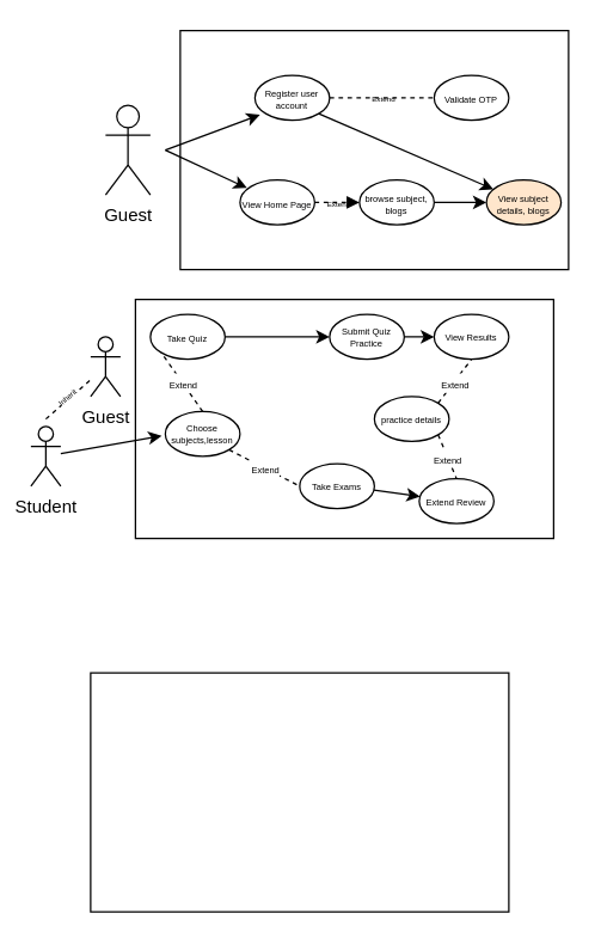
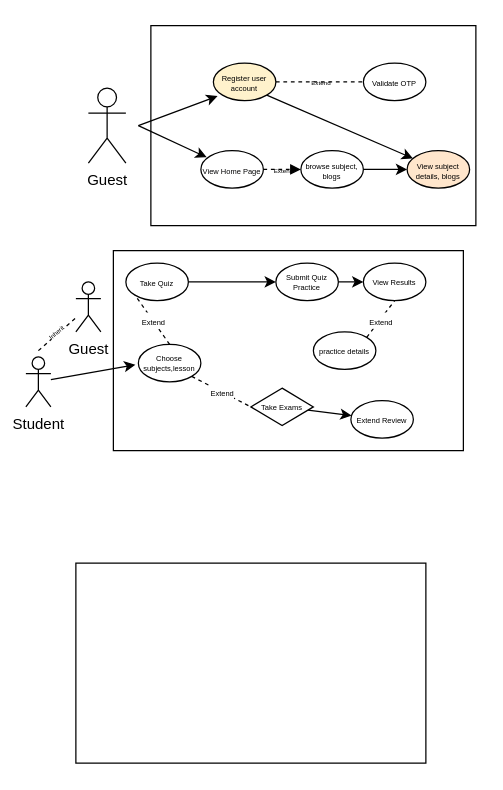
- <mxCell id="7" value="&lt;p style=&quot;line-height: 50%;&quot;&gt;&lt;font style=&quot;font-size: 6px;&quot;&gt;Register user account&lt;/font&gt;&lt;/p&gt;" style="ellipse;whiteSpace=wrap;html=1;" vertex="1" parent="1"><mxGeometry x="170" y="50" width="50" height="30" as="geometry" /></mxCell>
+ <mxCell id="7" value="&lt;p style=&quot;line-height: 50%;&quot;&gt;&lt;font style=&quot;font-size: 6px;&quot;&gt;Register user account&lt;/font&gt;&lt;/p&gt;" style="ellipse;whiteSpace=wrap;html=1;fillColor=#fff2cc;" vertex="1" parent="1"><mxGeometry x="170" y="50" width="50" height="30" as="geometry" /></mxCell>
- <mxCell id="37" value="" style="endArrow=none;html=1;rounded=0;strokeColor=default;align=center;verticalAlign=middle;fontFamily=Helvetica;fontSize=11;fontColor=default;labelBackgroundColor=default;jumpSize=31;exitX=1;exitY=1;exitDx=0;exitDy=0;entryX=0.5;entryY=0;entryDx=0;entryDy=0;endFill=0;dashed=1;" edge="1" parent="1" source="32" target="24"><mxGeometry relative="1" as="geometry"><mxPoint x="155" y="295" as="sourcePoint" /><mxPoint x="177" y="256" as="targetPoint" /></mxGeometry></mxCell>
- <mxCell id="38" value="&lt;font style=&quot;font-size: 6px;&quot;&gt;Extend&lt;/font&gt;" style="edgeLabel;resizable=0;html=1;;align=center;verticalAlign=middle;fontFamily=Helvetica;fontSize=11;fontColor=default;labelBackgroundColor=default;" connectable="0" vertex="1" parent="37"><mxGeometry relative="1" as="geometry" /></mxCell>
- <mxCell id="28" value="&lt;p style=&quot;line-height: 50%;&quot;&gt;&lt;font style=&quot;font-size: 6px;&quot;&gt;Take Exams&lt;/font&gt;&lt;/p&gt;" style="ellipse;fontFamily=Helvetica;fontSize=11;fontColor=default;labelBackgroundColor=none;labelBorderColor=none;whiteSpace=wrap;html=1;" vertex="1" parent="1"><mxGeometry x="200" y="310" width="50" height="30" as="geometry" /></mxCell>
+ <mxCell id="28" value="&lt;p style=&quot;line-height: 50%;&quot;&gt;&lt;font style=&quot;font-size: 6px;&quot;&gt;Take Exams&lt;/font&gt;&lt;/p&gt;" style="rhombus;fontFamily=Helvetica;fontSize=11;fontColor=default;labelBackgroundColor=none;labelBorderColor=none;whiteSpace=wrap;html=1;" vertex="1" parent="1"><mxGeometry x="200" y="310" width="50" height="30" as="geometry" /></mxCell>
